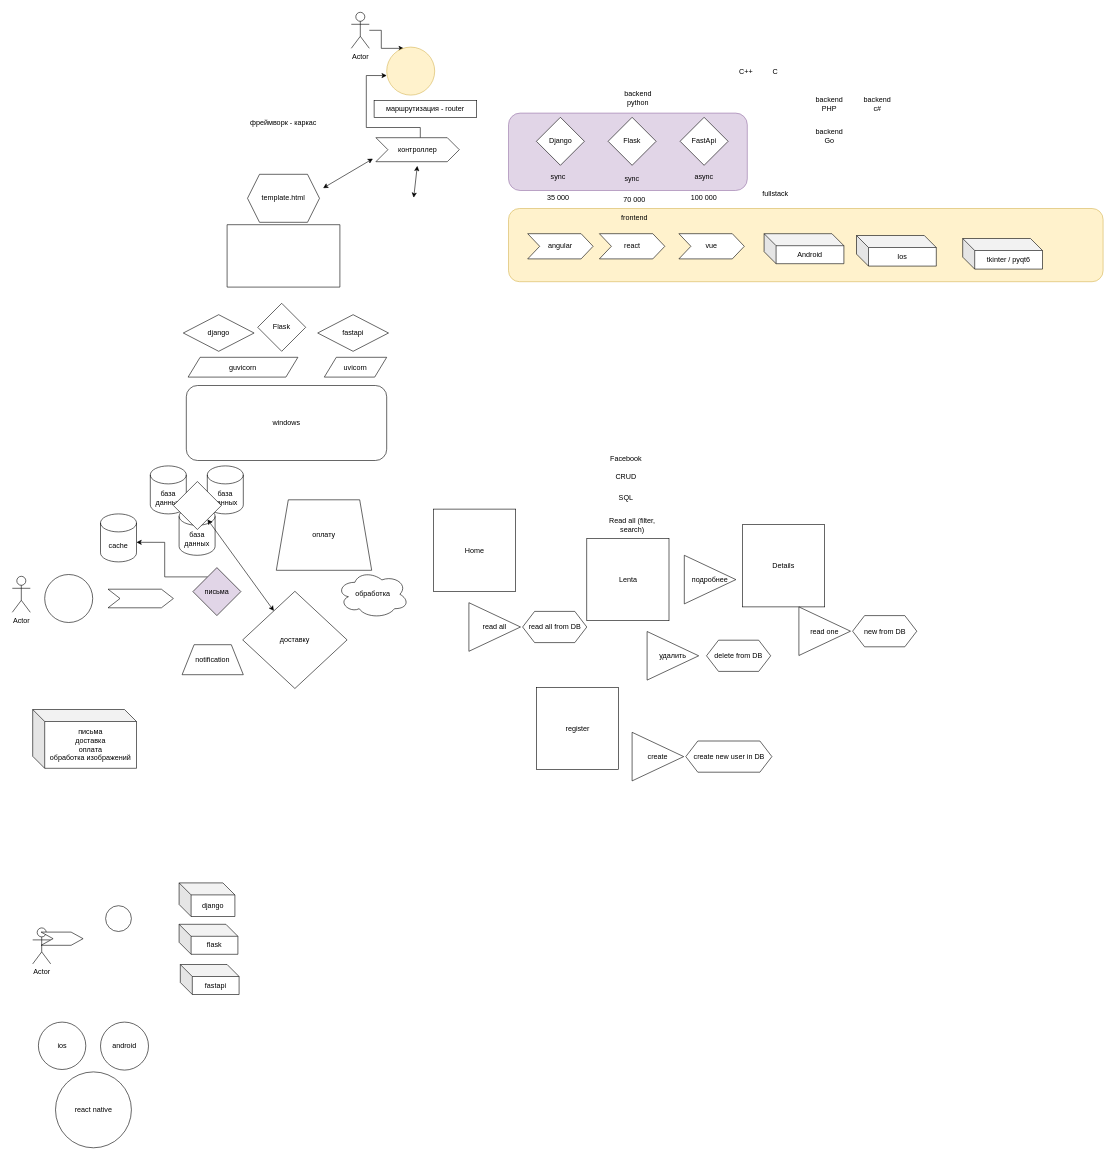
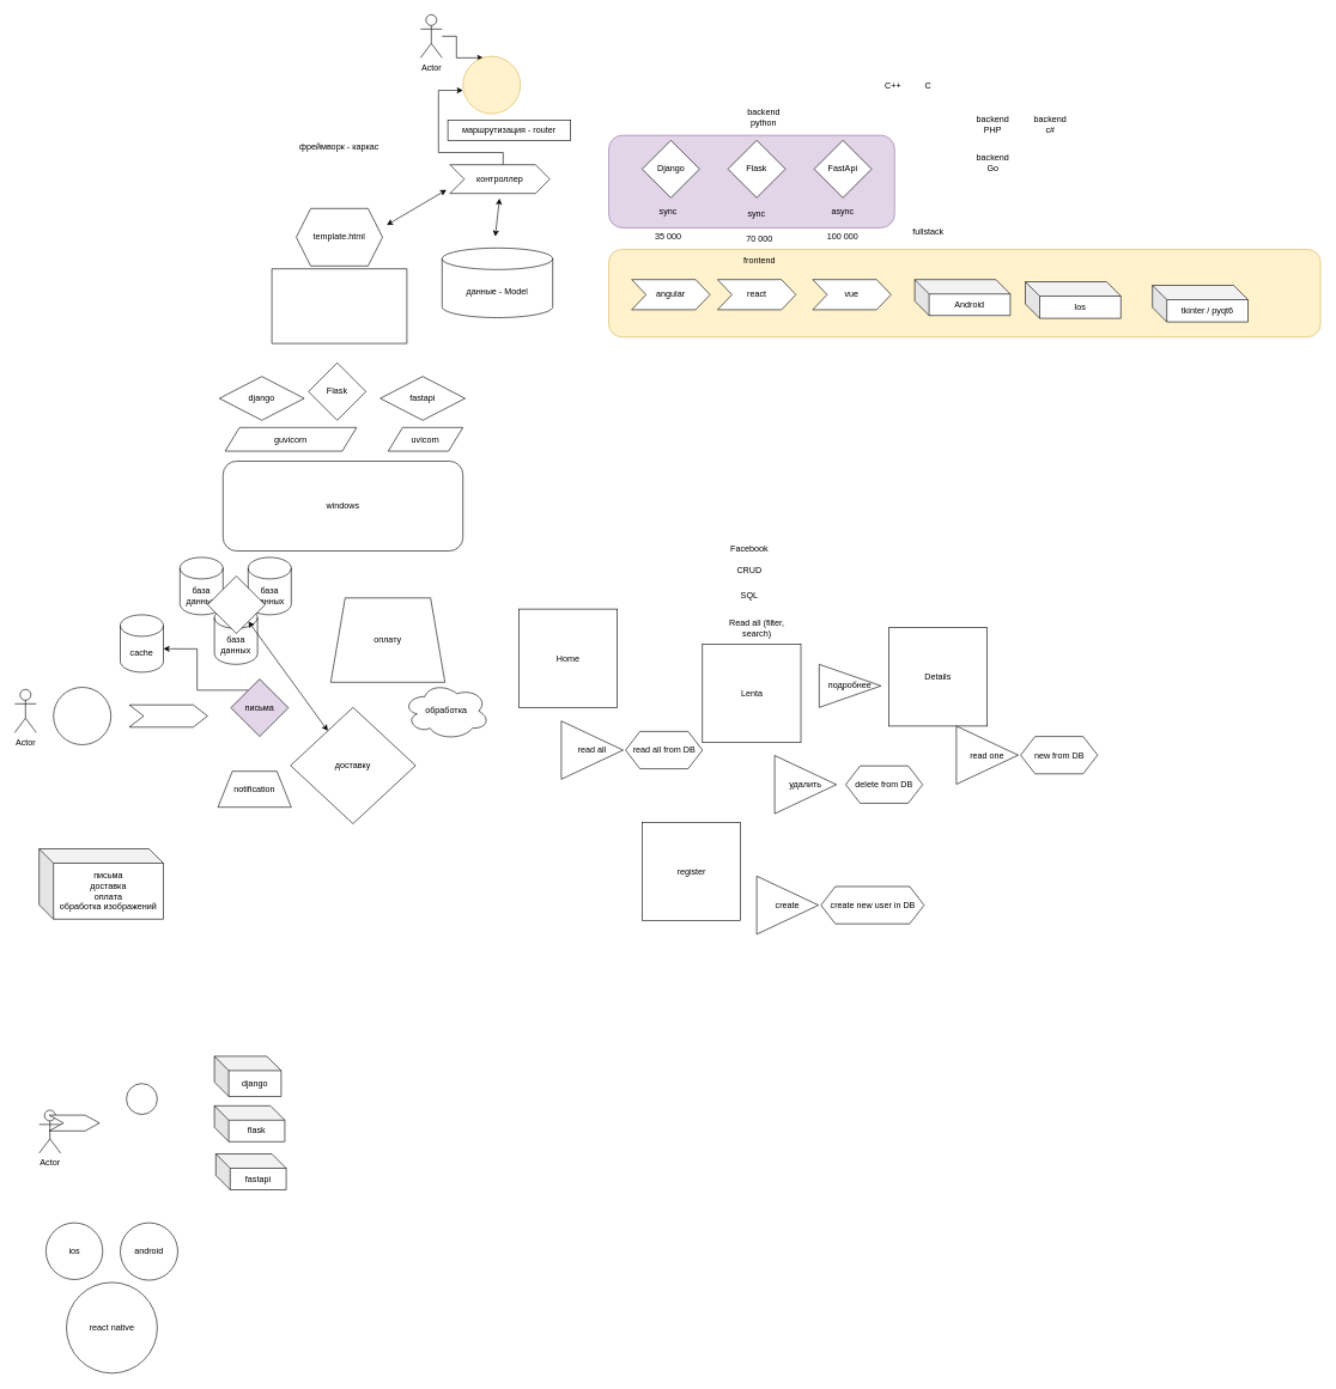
+ <mxCell id="28" value="данные - Model" style="shape=cylinder3;whiteSpace=wrap;html=1;boundedLbl=1;backgroundOutline=1;size=15;" parent="1" vertex="1"><mxGeometry x="615" y="345" width="154" height="97" as="geometry" /></mxCell>
- <mxCell id="46" value="подробнее" style="triangle;whiteSpace=wrap;html=1;" parent="1" vertex="1"><mxGeometry x="1140" y="925" width="86" height="81" as="geometry" /></mxCell>
+ <mxCell id="46" value="подробнее" style="triangle;whiteSpace=wrap;html=1;" parent="1" vertex="1"><mxGeometry x="1140" y="925" width="86" height="60" as="geometry" /></mxCell>
